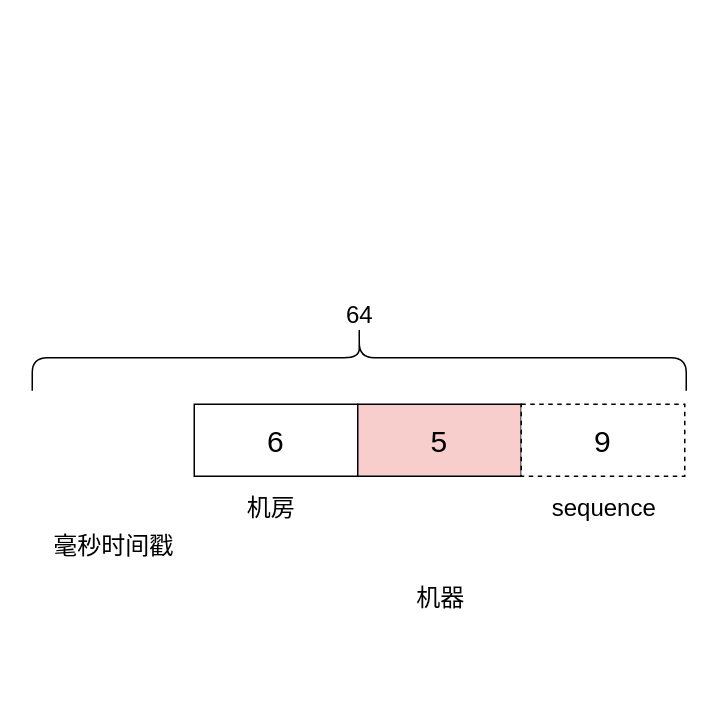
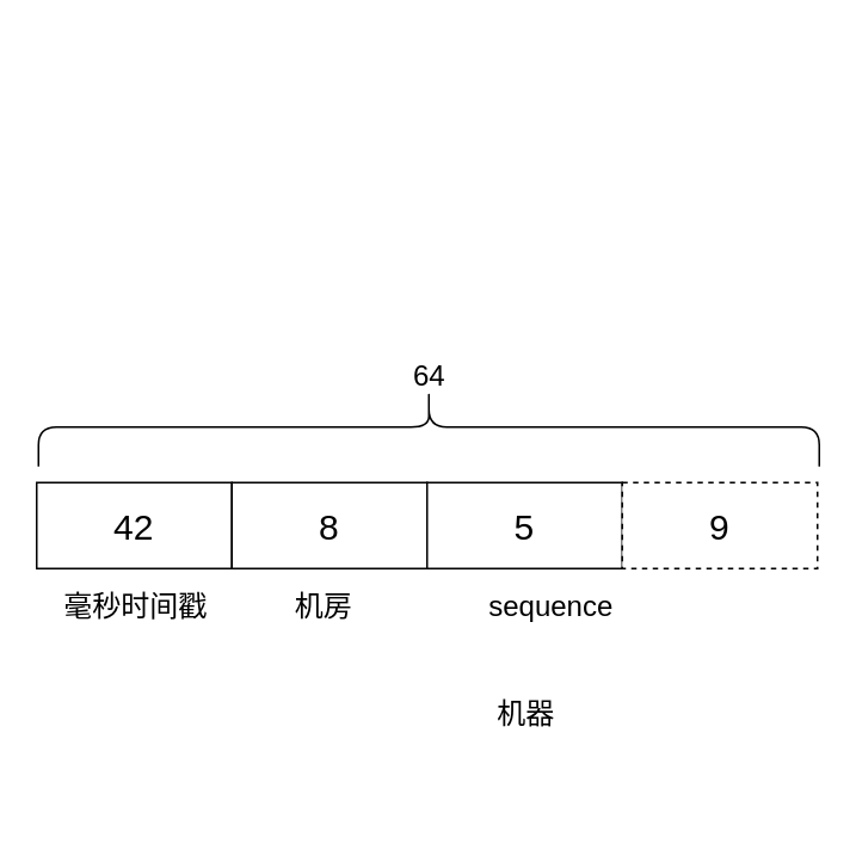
+ <mxCell id="2" value="&lt;font style=&quot;font-size: 20px&quot;&gt;42&lt;/font&gt;" style="rounded=0;whiteSpace=wrap;html=1;" parent="1" vertex="1"><mxGeometry x="20" y="269" width="109" height="48" as="geometry" /></mxCell>
- <mxCell id="3" value="&lt;font style=&quot;font-size: 20px&quot;&gt;6&lt;/font&gt;" style="rounded=0;whiteSpace=wrap;html=1;" parent="1" vertex="1"><mxGeometry x="129" y="269" width="109" height="48" as="geometry" /></mxCell>
+ <mxCell id="3" value="&lt;font style=&quot;font-size: 20px&quot;&gt;8&lt;/font&gt;" style="rounded=0;whiteSpace=wrap;html=1;" parent="1" vertex="1"><mxGeometry x="129" y="269" width="109" height="48" as="geometry" /></mxCell>
- <mxCell id="4" value="&lt;font style=&quot;font-size: 20px&quot;&gt;5&lt;/font&gt;" style="rounded=0;whiteSpace=wrap;html=1;fillColor=#f8cecc;" parent="1" vertex="1"><mxGeometry x="238" y="269" width="109" height="48" as="geometry" /></mxCell>
+ <mxCell id="4" value="&lt;font style=&quot;font-size: 20px&quot;&gt;5&lt;/font&gt;" style="rounded=0;whiteSpace=wrap;html=1;" parent="1" vertex="1"><mxGeometry x="238" y="269" width="109" height="48" as="geometry" /></mxCell>
- <mxCell id="9" value="&lt;span style=&quot;font-size: 16px&quot;&gt;sequence&lt;/span&gt;" style="text;html=1;align=center;verticalAlign=middle;resizable=0;points=[];autosize=1;" parent="1" vertex="1"><mxGeometry x="362.5" y="328" width="79" height="19" as="geometry" /></mxCell>
+ <mxCell id="9" value="&lt;span style=&quot;font-size: 16px&quot;&gt;sequence&lt;/span&gt;" style="text;html=1;align=center;verticalAlign=middle;resizable=0;points=[];autosize=1;" parent="1" vertex="1"><mxGeometry x="267.5" y="328" width="79" height="19" as="geometry" /></mxCell>
- <mxCell id="6" value="&lt;font style=&quot;font-size: 16px&quot;&gt;毫秒时间戳&lt;/font&gt;" style="text;html=1;align=center;verticalAlign=middle;resizable=0;points=[];autosize=1;" parent="1" vertex="1"><mxGeometry x="29.5" y="353" width="90" height="19" as="geometry" /></mxCell>
+ <mxCell id="6" value="&lt;font style=&quot;font-size: 16px&quot;&gt;毫秒时间戳&lt;/font&gt;" style="text;html=1;align=center;verticalAlign=middle;resizable=0;points=[];autosize=1;" parent="1" vertex="1"><mxGeometry x="29.5" y="328" width="90" height="19" as="geometry" /></mxCell>
